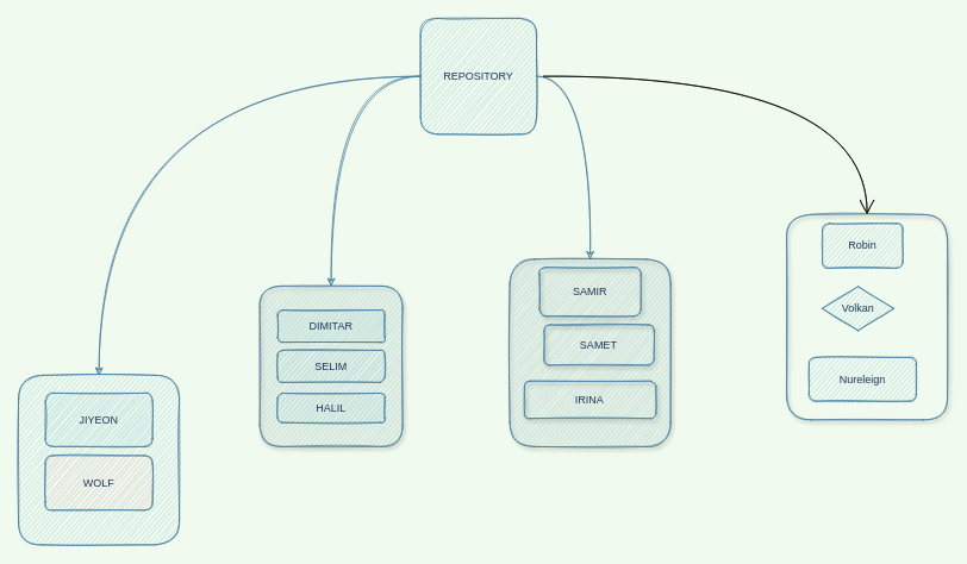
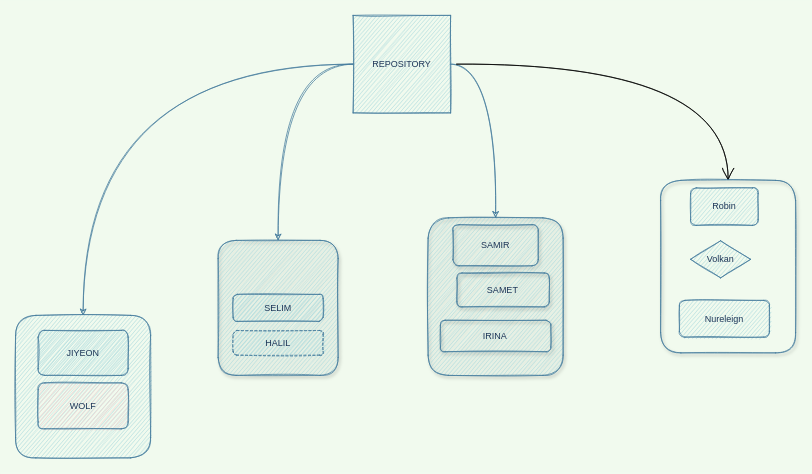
- <mxCell id="6" value="REPOSITORY" style="whiteSpace=wrap;html=1;aspect=fixed;fillColor=#A8DADC;strokeColor=#457B9D;fontColor=#1D3557;rounded=1;sketch=1;" vertex="1" parent="1"><mxGeometry x="470" y="20" width="130" height="130" as="geometry" /></mxCell>
+ <mxCell id="6" value="REPOSITORY" style="whiteSpace=wrap;html=1;aspect=fixed;fillColor=#A8DADC;strokeColor=#457B9D;fontColor=#1D3557;sketch=1;rounded=0;" vertex="1" parent="1"><mxGeometry x="470" y="20" width="130" height="130" as="geometry" /></mxCell>
- <mxCell id="11" value="DIMITAR" style="rounded=1;whiteSpace=wrap;html=1;fillColor=#A8DADC;strokeColor=#457B9D;fontColor=#1D3557;sketch=1;" vertex="1" parent="10"><mxGeometry x="20" y="27" width="120" height="36" as="geometry" /></mxCell>
- <mxCell id="12" value="HALIL" style="rounded=1;whiteSpace=wrap;html=1;fillColor=#A8DADC;strokeColor=#457B9D;fontColor=#1D3557;sketch=1;" vertex="1" parent="10"><mxGeometry x="20" y="120.15" width="120" height="32.85" as="geometry" /></mxCell>
+ <mxCell id="12" value="HALIL" style="rounded=1;whiteSpace=wrap;html=1;fillColor=#A8DADC;strokeColor=#457B9D;fontColor=#1D3557;sketch=1;dashed=1;" vertex="1" parent="10"><mxGeometry x="20" y="120.15" width="120" height="32.85" as="geometry" /></mxCell>
